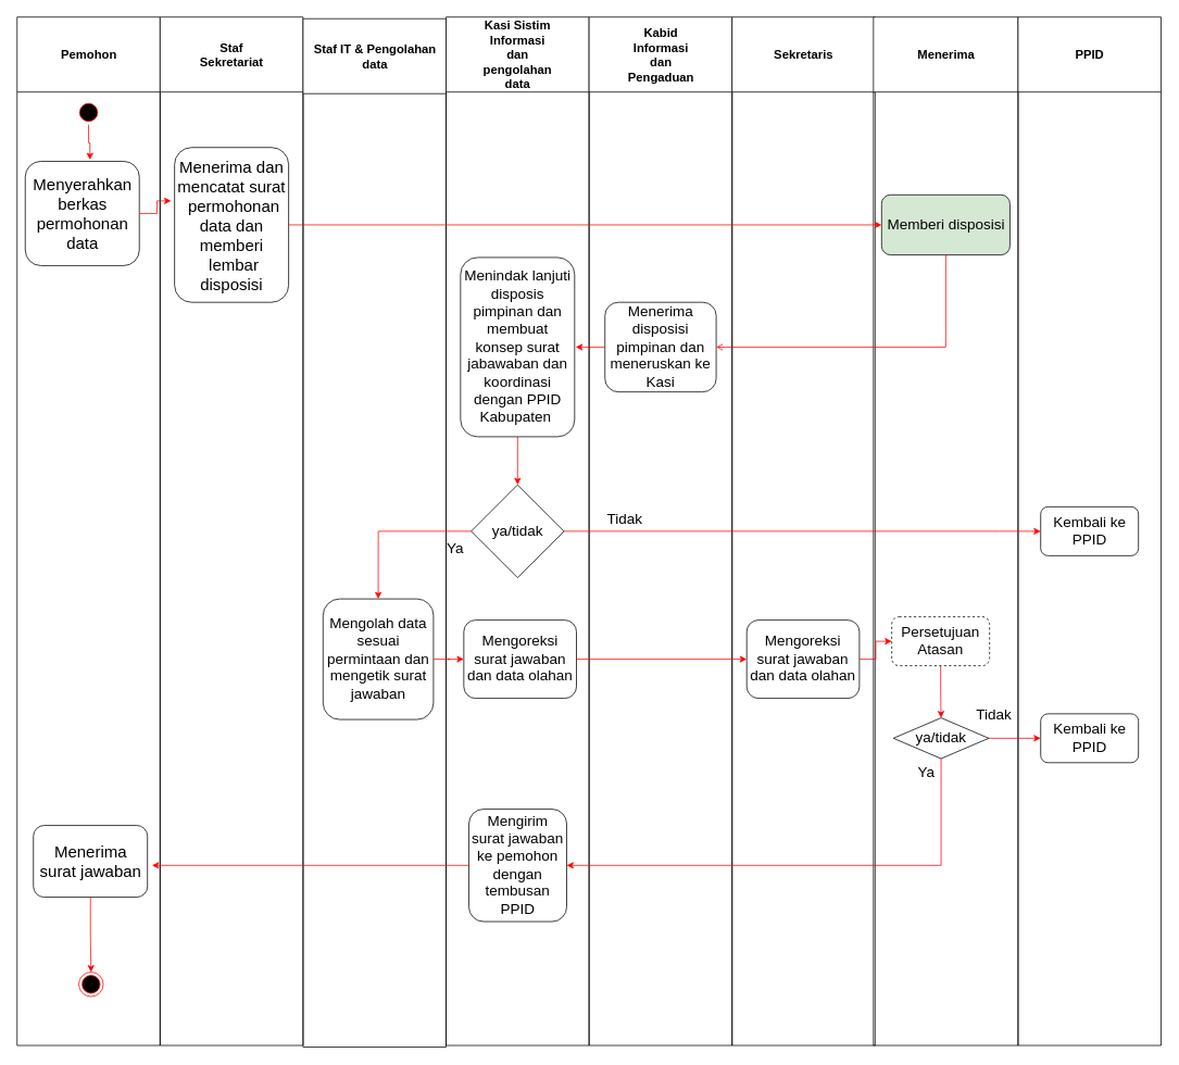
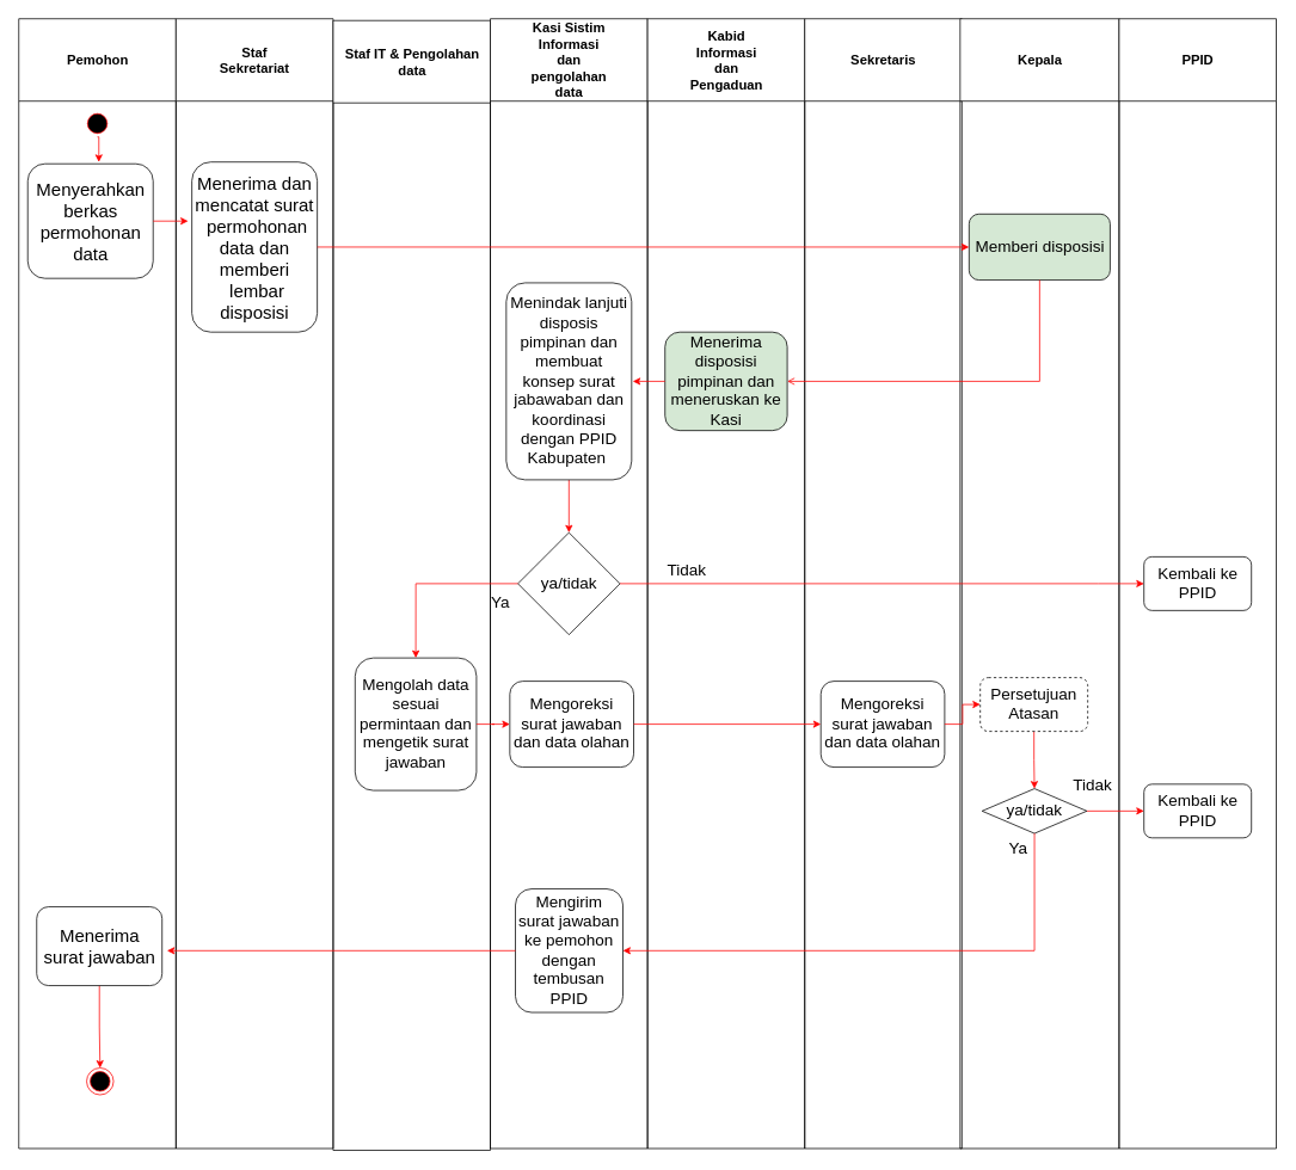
- <mxCell id="25" value="Menerima" style="swimlane;whiteSpace=wrap;startSize=92;fontSize=15;" vertex="1" parent="1"><mxGeometry x="1071.5" y="20" width="177.5" height="1262" as="geometry" /></mxCell>
+ <mxCell id="25" value="Kepala" style="swimlane;whiteSpace=wrap;startSize=92;fontSize=15;" vertex="1" parent="1"><mxGeometry x="1071.5" y="20" width="177.5" height="1262" as="geometry" /></mxCell>
- <mxCell id="5" value="Menyerahkan&#10;berkas&#10;permohonan&#10;data" style="rounded=1;whiteSpace=wrap;html=1;fontFamily=Helvetica;fontSize=20;fontColor=#000000;align=center;strokeColor=#000000;fillColor=#ffffff;" parent="2" vertex="1"><mxGeometry x="10" y="177" width="140" height="128" as="geometry" /></mxCell>
+ <mxCell id="5" value="Menyerahkan&#10;berkas&#10;permohonan&#10;data" style="rounded=1;whiteSpace=wrap;html=1;fontFamily=Helvetica;fontSize=20;fontColor=#000000;align=center;strokeColor=#000000;fillColor=#ffffff;" parent="2" vertex="1"><mxGeometry x="10" y="162" width="140" height="128" as="geometry" /></mxCell>
- <mxCell id="21" value="Menerima disposisi pimpinan dan&lt;br style=&quot;font-size: 18px;&quot;&gt;meneruskan ke Kasi" style="rounded=1;whiteSpace=wrap;html=1;fontFamily=Helvetica;fontSize=18;fontColor=#000000;align=center;strokeColor=#000000;fillColor=#ffffff;" vertex="1" parent="20"><mxGeometry x="19.5" y="350" width="136.5" height="110" as="geometry" /></mxCell>
+ <mxCell id="21" value="Menerima disposisi pimpinan dan&lt;br style=&quot;font-size: 18px;&quot;&gt;meneruskan ke Kasi" style="rounded=1;whiteSpace=wrap;html=1;fontFamily=Helvetica;fontSize=18;fontColor=#000000;align=center;strokeColor=#000000;fillColor=#d5e8d4;" vertex="1" parent="20"><mxGeometry x="19.5" y="350" width="136.5" height="110" as="geometry" /></mxCell>
